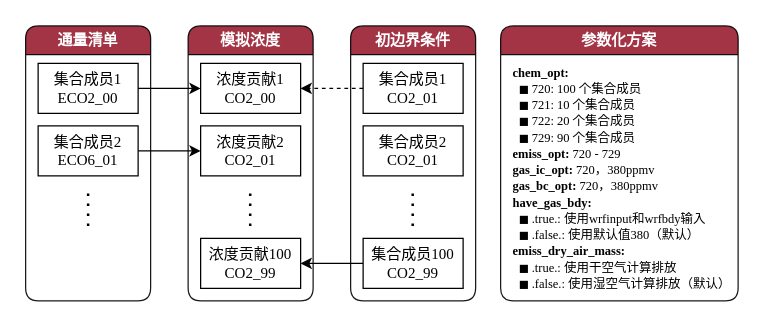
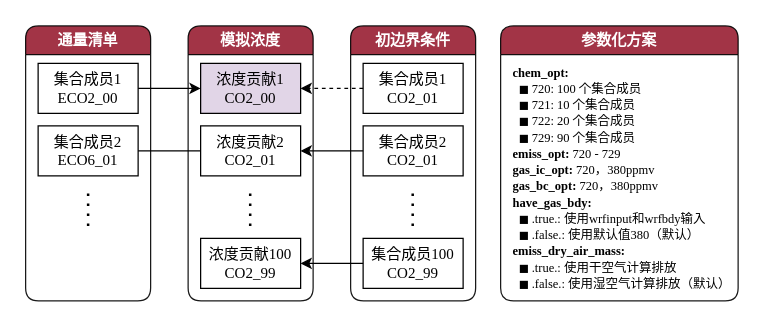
- <mxCell id="7" value="浓度贡献1&lt;br&gt;CO2_00" style="rounded=0;whiteSpace=wrap;html=1;fontFamily=微软雅黑;fontStyle=0" vertex="1" parent="6"><mxGeometry x="10" y="30" width="80" height="40" as="geometry" /></mxCell>
+ <mxCell id="7" value="浓度贡献1&lt;br&gt;CO2_00" style="rounded=0;whiteSpace=wrap;html=1;fontFamily=微软雅黑;fontStyle=0;fillColor=#e1d5e7;" vertex="1" parent="6"><mxGeometry x="10" y="30" width="80" height="40" as="geometry" /></mxCell>
- <mxCell id="17" style="edgeStyle=orthogonalEdgeStyle;rounded=0;orthogonalLoop=1;jettySize=auto;html=1;exitX=1;exitY=0.5;exitDx=0;exitDy=0;entryX=0;entryY=0.5;entryDx=0;entryDy=0;fontFamily=微软雅黑;" edge="1" parent="1" source="4" target="8"><mxGeometry relative="1" as="geometry" /></mxCell>
+ <mxCell id="17" style="edgeStyle=orthogonalEdgeStyle;rounded=0;orthogonalLoop=1;jettySize=auto;html=1;exitX=1;exitY=0.5;exitDx=0;exitDy=0;entryX=0;entryY=0.5;entryDx=0;entryDy=0;fontFamily=微软雅黑;endArrow=none;" edge="1" parent="1" source="4" target="8"><mxGeometry relative="1" as="geometry" /></mxCell>
+ <mxCell id="19" style="edgeStyle=orthogonalEdgeStyle;rounded=0;orthogonalLoop=1;jettySize=auto;html=1;exitX=0;exitY=0.5;exitDx=0;exitDy=0;entryX=1;entryY=0.5;entryDx=0;entryDy=0;fontFamily=微软雅黑;" edge="1" parent="1" source="13" target="8"><mxGeometry relative="1" as="geometry" /></mxCell>
